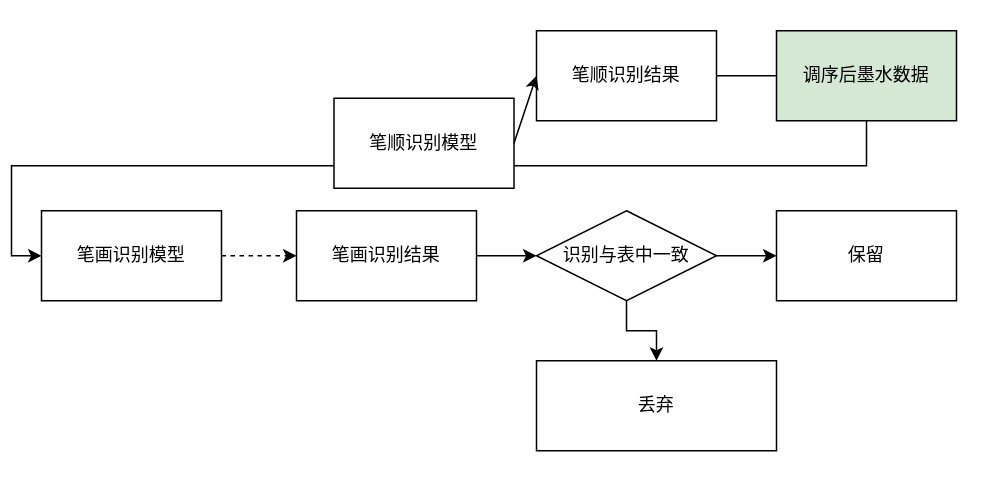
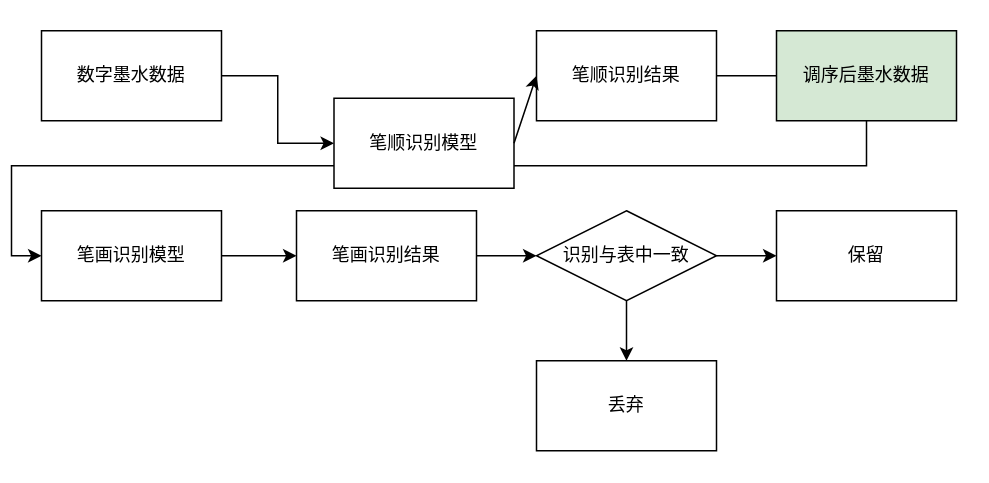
+ <mxCell id="3" value="数字墨水数据" style="rounded=0;whiteSpace=wrap;html=1;" parent="1" vertex="1"><mxGeometry x="20" y="20" width="120" height="60" as="geometry" /></mxCell>
+ <mxCell id="6" value="" style="edgeStyle=orthogonalEdgeStyle;rounded=0;orthogonalLoop=1;jettySize=auto;html=1;entryX=0;entryY=0.5;entryDx=0;entryDy=0;exitX=1;exitY=0.5;exitDx=0;exitDy=0;" edge="1" parent="1" source="3" target="4"><mxGeometry relative="1" as="geometry"><mxPoint x="150" y="120" as="sourcePoint" /><mxPoint x="220" y="180" as="targetPoint" /></mxGeometry></mxCell>
- <mxCell id="14" value="" style="edgeStyle=orthogonalEdgeStyle;rounded=0;orthogonalLoop=1;jettySize=auto;html=1;entryX=0;entryY=0.5;entryDx=0;entryDy=0;exitX=1;exitY=0.5;exitDx=0;exitDy=0;dashed=1;" edge="1" parent="1" source="5" target="9"><mxGeometry relative="1" as="geometry"><mxPoint x="590" y="90" as="sourcePoint" /><mxPoint x="205" y="180" as="targetPoint" /></mxGeometry></mxCell>
+ <mxCell id="14" value="" style="edgeStyle=orthogonalEdgeStyle;rounded=0;orthogonalLoop=1;jettySize=auto;html=1;entryX=0;entryY=0.5;entryDx=0;entryDy=0;exitX=1;exitY=0.5;exitDx=0;exitDy=0;" edge="1" parent="1" source="5" target="9"><mxGeometry relative="1" as="geometry"><mxPoint x="590" y="90" as="sourcePoint" /><mxPoint x="205" y="180" as="targetPoint" /></mxGeometry></mxCell>
- <mxCell id="11" value="丢弃" style="rounded=0;whiteSpace=wrap;html=1;" vertex="1" parent="1"><mxGeometry x="350" y="240" width="160" height="60" as="geometry" /></mxCell>
+ <mxCell id="11" value="丢弃" style="rounded=0;whiteSpace=wrap;html=1;" vertex="1" parent="1"><mxGeometry x="350" y="240" width="120" height="60" as="geometry" /></mxCell>
